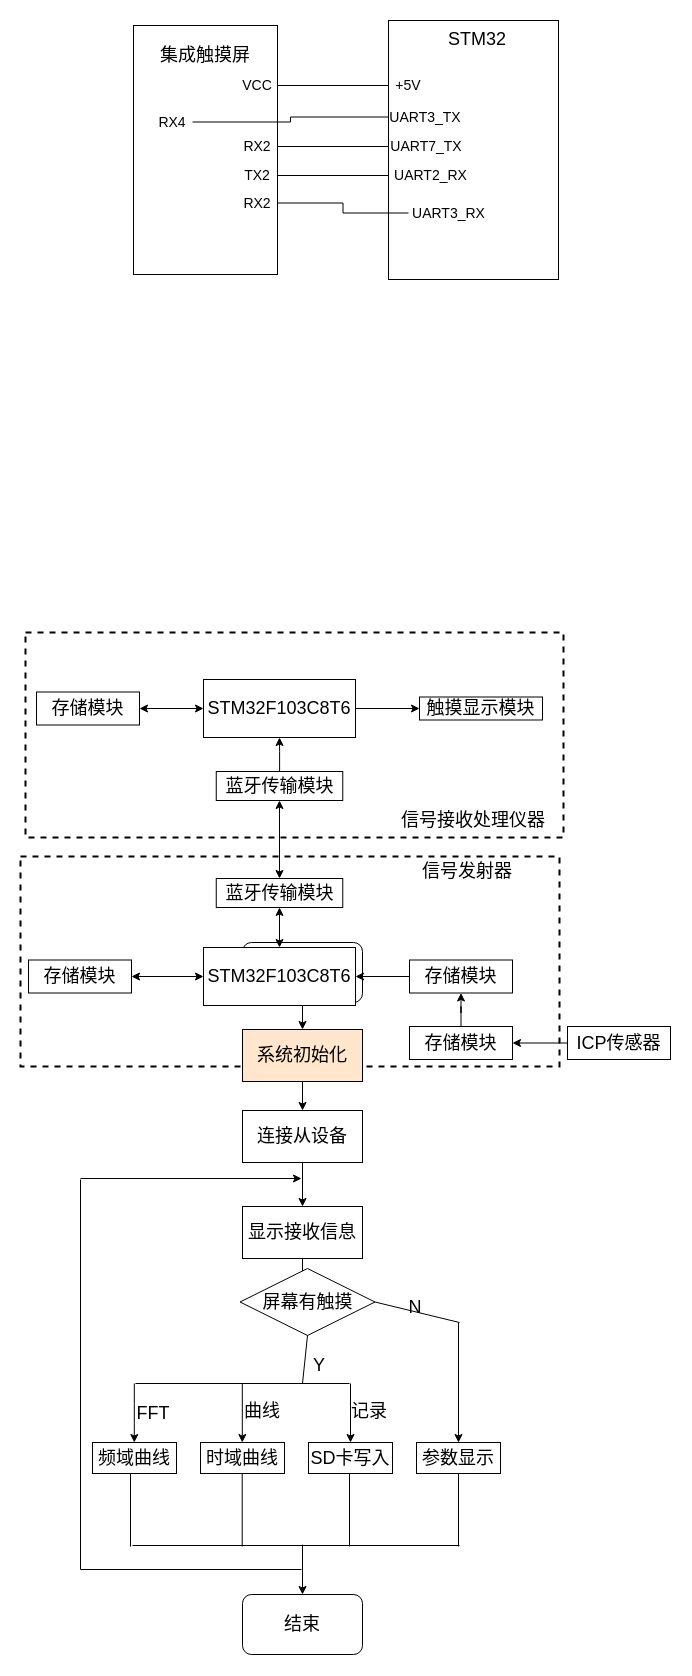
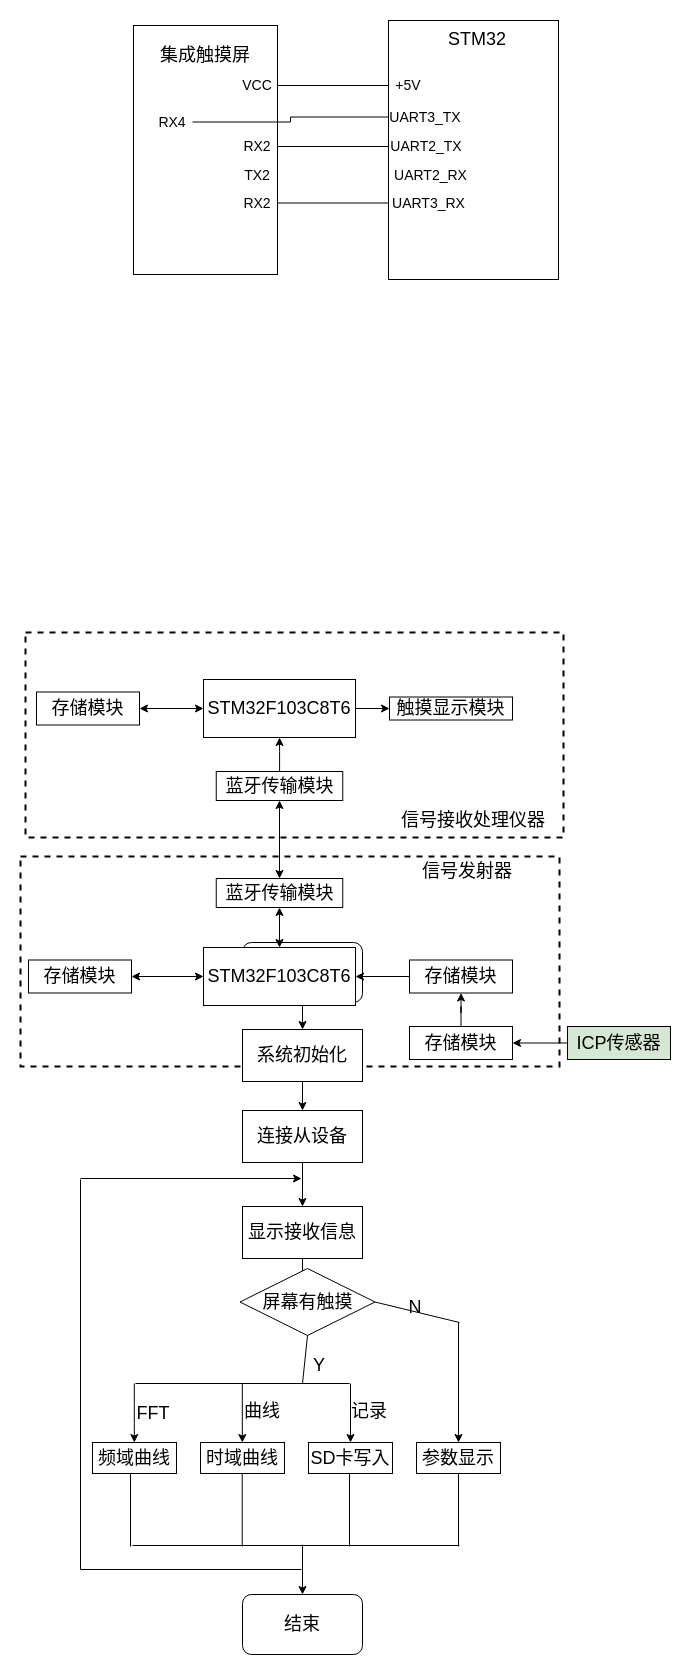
- <mxCell id="70" value="&lt;font style=&quot;font-size: 14px&quot;&gt;UART7_TX&lt;/font&gt;" style="text;html=1;strokeColor=none;fillColor=none;align=center;verticalAlign=middle;whiteSpace=wrap;rounded=0;" vertex="1" parent="1"><mxGeometry x="388" y="135" width="76" height="22" as="geometry" /></mxCell>
+ <mxCell id="70" value="&lt;font style=&quot;font-size: 14px&quot;&gt;UART2_TX&lt;/font&gt;" style="text;html=1;strokeColor=none;fillColor=none;align=center;verticalAlign=middle;whiteSpace=wrap;rounded=0;" vertex="1" parent="1"><mxGeometry x="388" y="135" width="76" height="22" as="geometry" /></mxCell>
- <mxCell id="73" style="edgeStyle=orthogonalEdgeStyle;rounded=0;orthogonalLoop=1;jettySize=auto;html=1;endArrow=none;endFill=0;" edge="1" parent="1" source="74" target="78"><mxGeometry relative="1" as="geometry" /></mxCell>
- <mxCell id="77" value="&lt;font style=&quot;font-size: 14px&quot;&gt;UART3_RX&lt;/font&gt;" style="text;html=1;strokeColor=none;fillColor=none;align=center;verticalAlign=middle;whiteSpace=wrap;rounded=0;" vertex="1" parent="1"><mxGeometry x="408" y="201" width="81" height="23" as="geometry" /></mxCell>
+ <mxCell id="77" value="&lt;font style=&quot;font-size: 14px&quot;&gt;UART3_RX&lt;/font&gt;" style="text;html=1;strokeColor=none;fillColor=none;align=center;verticalAlign=middle;whiteSpace=wrap;rounded=0;" vertex="1" parent="1"><mxGeometry x="388" y="191" width="81" height="23" as="geometry" /></mxCell>
- <mxCell id="43" value="&lt;span style=&quot;font-size: 18px&quot;&gt;触摸显示模块&lt;/span&gt;" style="rounded=0;whiteSpace=wrap;html=1;" parent="1" vertex="1"><mxGeometry x="419" y="696.5" width="123" height="23" as="geometry" /></mxCell>
+ <mxCell id="43" value="&lt;span style=&quot;font-size: 18px&quot;&gt;触摸显示模块&lt;/span&gt;" style="rounded=0;whiteSpace=wrap;html=1;" parent="1" vertex="1"><mxGeometry x="389" y="696.5" width="123" height="23" as="geometry" /></mxCell>
- <mxCell id="58" value="&lt;font style=&quot;font-size: 18px&quot;&gt;ICP传感器&lt;/font&gt;" style="rounded=0;whiteSpace=wrap;html=1;" parent="1" vertex="1"><mxGeometry x="567" y="1026" width="103" height="33" as="geometry" /></mxCell>
+ <mxCell id="58" value="&lt;font style=&quot;font-size: 18px&quot;&gt;ICP传感器&lt;/font&gt;" style="rounded=0;whiteSpace=wrap;html=1;fillColor=#d5e8d4;" parent="1" vertex="1"><mxGeometry x="567" y="1026" width="103" height="33" as="geometry" /></mxCell>
- <mxCell id="7" value="&lt;font style=&quot;font-size: 18px&quot;&gt;系统初始化&lt;/font&gt;" style="rounded=0;whiteSpace=wrap;html=1;fillColor=#ffe6cc;" parent="1" vertex="1"><mxGeometry x="242" y="1029" width="120" height="52" as="geometry" /></mxCell>
+ <mxCell id="7" value="&lt;font style=&quot;font-size: 18px&quot;&gt;系统初始化&lt;/font&gt;" style="rounded=0;whiteSpace=wrap;html=1;" parent="1" vertex="1"><mxGeometry x="242" y="1029" width="120" height="52" as="geometry" /></mxCell>
